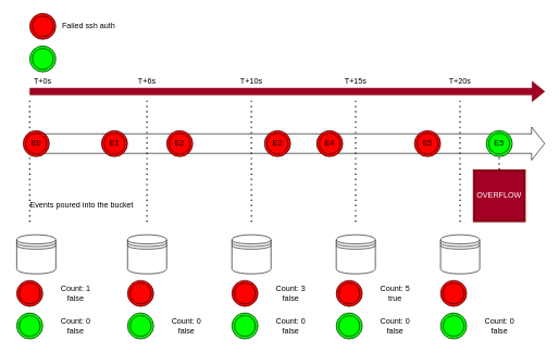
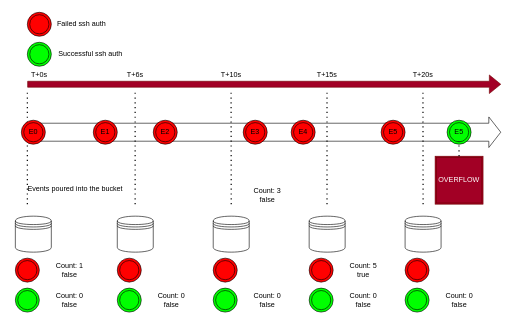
+ <mxCell id="39" value="Successful ssh auth" style="text;html=1;align=center;verticalAlign=middle;resizable=0;points=[];autosize=1;strokeColor=none;fillColor=none;" vertex="1" parent="1"><mxGeometry x="85" y="75" width="130" height="30" as="geometry" /></mxCell>
- <mxCell id="49" value="&lt;div&gt;Count: 3&lt;br&gt;&lt;/div&gt;false" style="text;html=1;align=center;verticalAlign=middle;resizable=0;points=[];autosize=1;strokeColor=none;fillColor=none;" vertex="1" parent="1"><mxGeometry x="410" y="430" width="70" height="40" as="geometry" /></mxCell>
+ <mxCell id="49" value="&lt;div&gt;Count: 3&lt;br&gt;&lt;/div&gt;false" style="text;html=1;align=center;verticalAlign=middle;resizable=0;points=[];autosize=1;strokeColor=none;fillColor=none;" vertex="1" parent="1"><mxGeometry x="410" y="305" width="70" height="40" as="geometry" /></mxCell>
